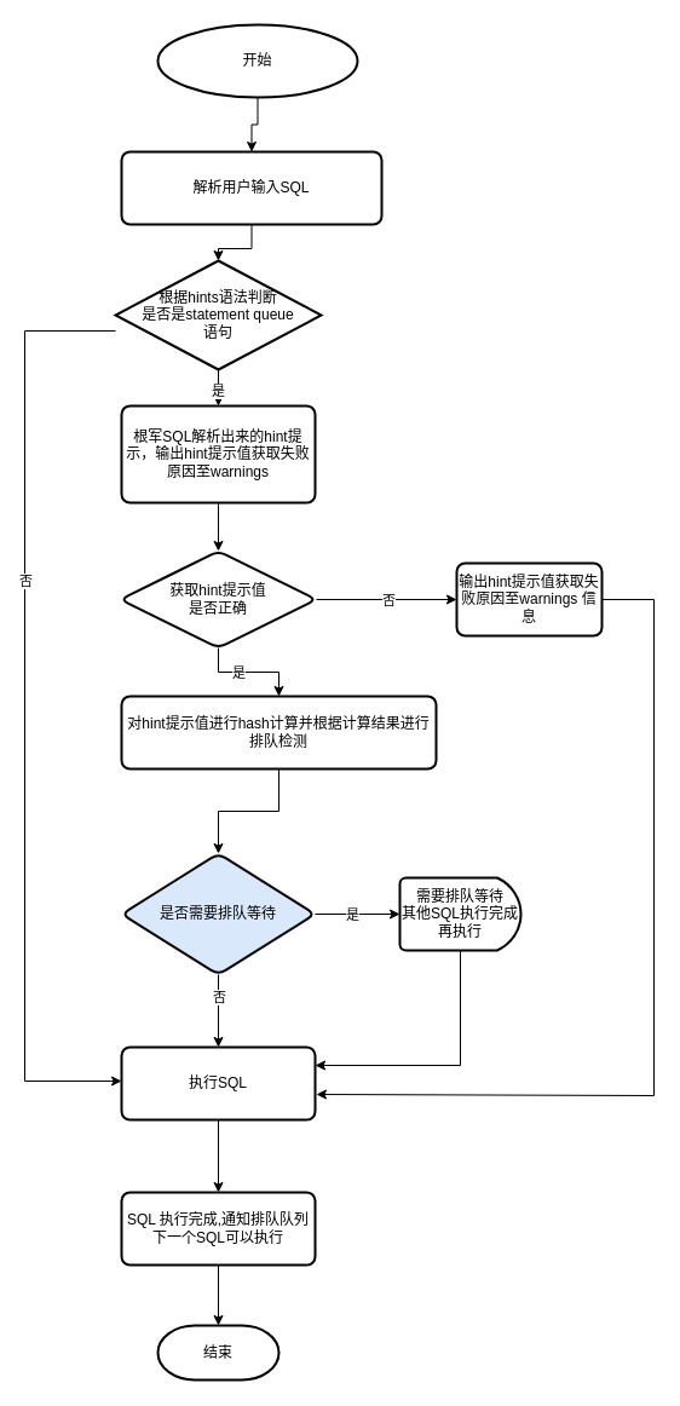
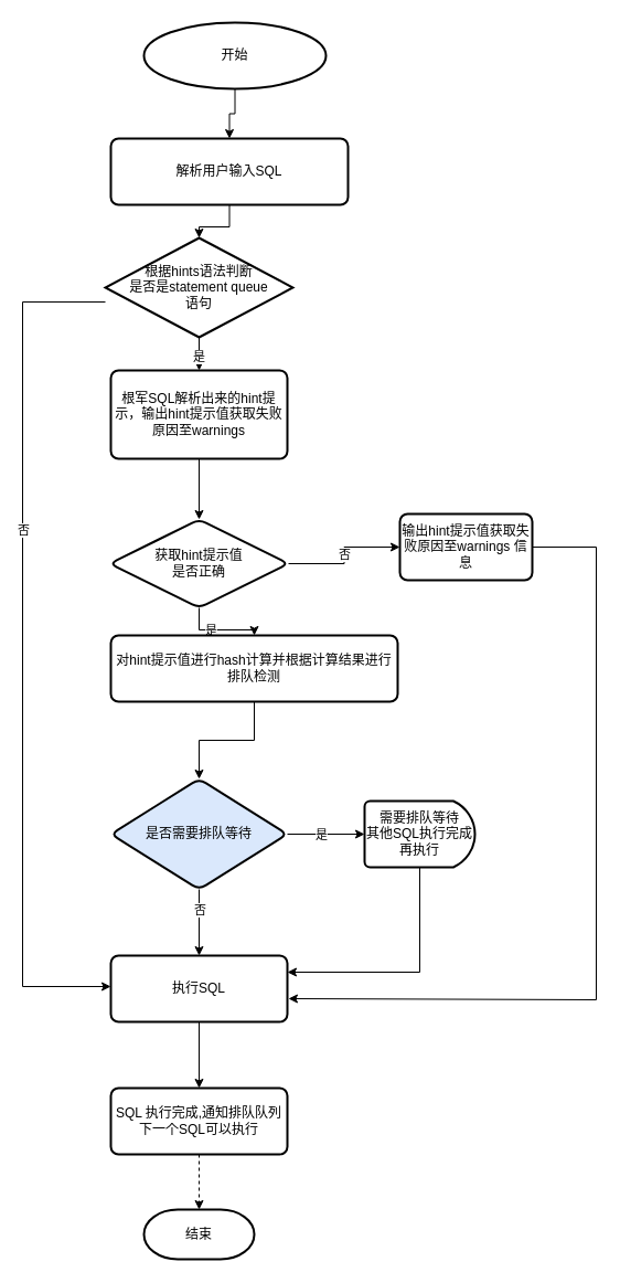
- <mxCell id="15" value="&lt;div&gt;获取hint提示值&lt;/div&gt;&lt;div&gt;是否正确&lt;/div&gt;" style="rhombus;whiteSpace=wrap;html=1;rounded=1;absoluteArcSize=1;arcSize=14;strokeWidth=2;" vertex="1" parent="1"><mxGeometry x="99" y="455" width="162" height="80" as="geometry" /></mxCell>
+ <mxCell id="15" value="&lt;div&gt;获取hint提示值&lt;/div&gt;&lt;div&gt;是否正确&lt;/div&gt;" style="rhombus;whiteSpace=wrap;html=1;rounded=1;absoluteArcSize=1;arcSize=14;strokeWidth=2;" vertex="1" parent="1"><mxGeometry x="99" y="470" width="162" height="80" as="geometry" /></mxCell>
- <mxCell id="18" value="输出hint提示值获取失败原因至warnings 信息" style="whiteSpace=wrap;html=1;rounded=1;absoluteArcSize=1;arcSize=14;strokeWidth=2;" vertex="1" parent="1"><mxGeometry x="377" y="465" width="120" height="60" as="geometry" /></mxCell>
+ <mxCell id="18" value="输出hint提示值获取失败原因至warnings 信息" style="whiteSpace=wrap;html=1;rounded=1;absoluteArcSize=1;arcSize=14;strokeWidth=2;" vertex="1" parent="1"><mxGeometry x="362" y="465" width="120" height="60" as="geometry" /></mxCell>
- <mxCell id="27" value="" style="edgeStyle=orthogonalEdgeStyle;rounded=0;orthogonalLoop=1;jettySize=auto;html=1;" edge="1" parent="1" source="28" target="26"><mxGeometry relative="1" as="geometry" /></mxCell>
+ <mxCell id="27" value="" style="edgeStyle=orthogonalEdgeStyle;rounded=0;orthogonalLoop=1;jettySize=auto;html=1;dashed=1;" edge="1" parent="1" source="28" target="26"><mxGeometry relative="1" as="geometry" /></mxCell>
